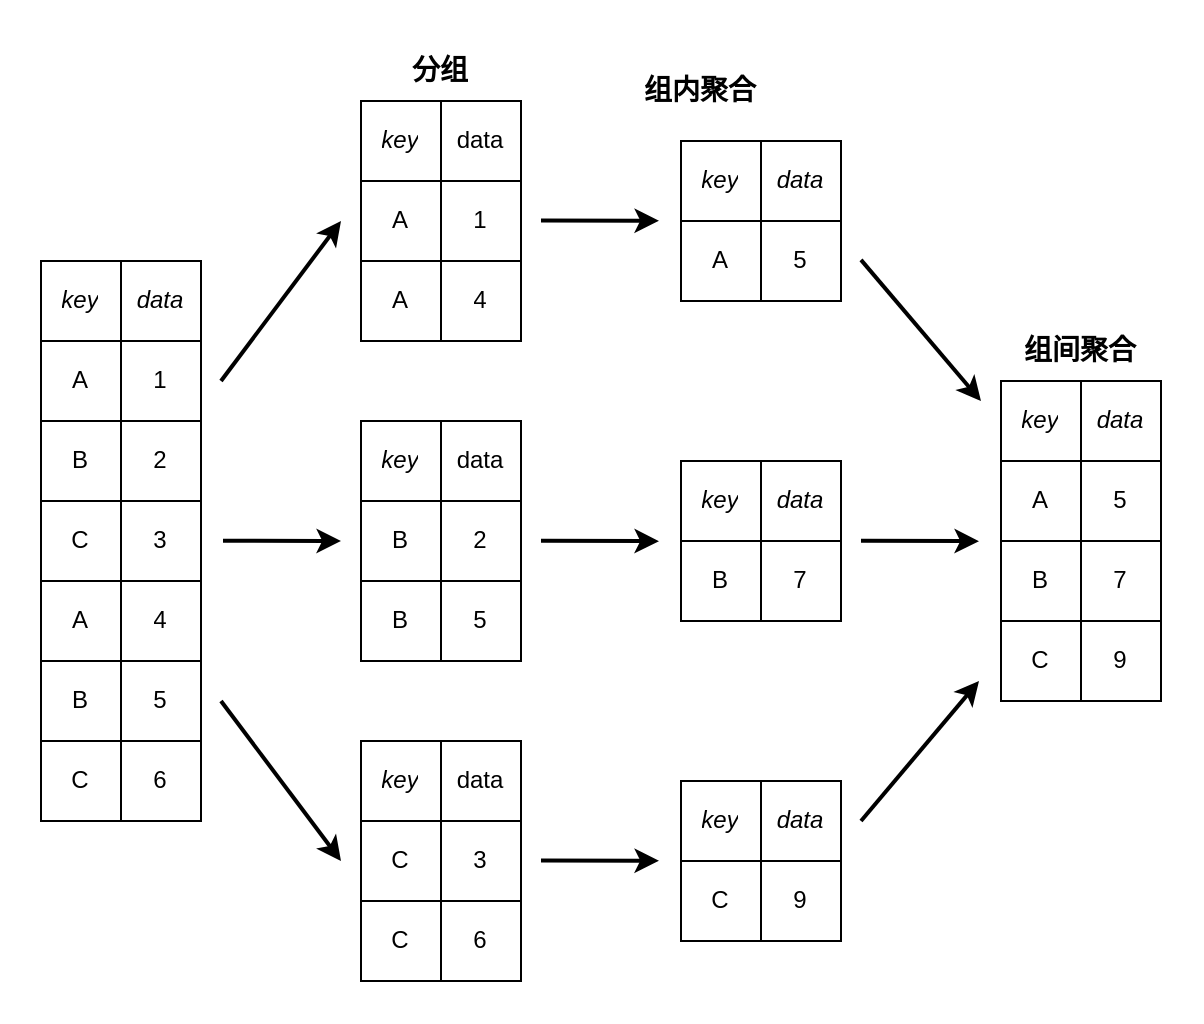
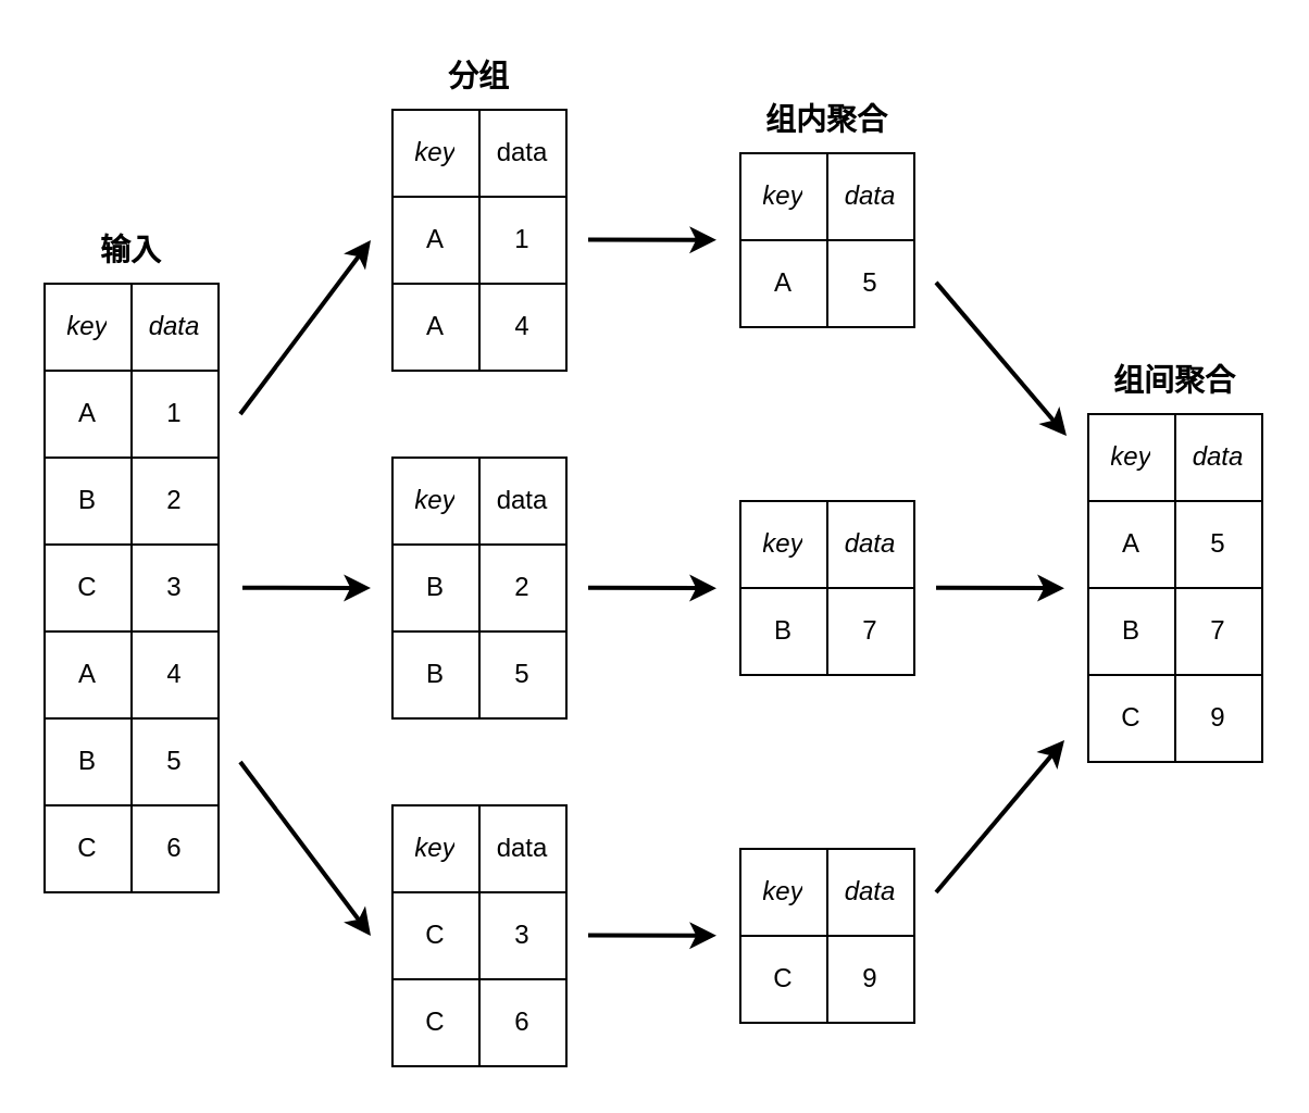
- <mxCell id="99" value="&lt;span style=&quot;font-size: 14px;&quot;&gt;&lt;b&gt;组内聚合&lt;/b&gt;&lt;/span&gt;" style="text;html=1;align=center;verticalAlign=middle;whiteSpace=wrap;rounded=0;" parent="1" vertex="1"><mxGeometry x="300" y="30" width="100" height="30" as="geometry" /></mxCell>
+ <mxCell id="99" value="&lt;span style=&quot;font-size: 14px;&quot;&gt;&lt;b&gt;组内聚合&lt;/b&gt;&lt;/span&gt;" style="text;html=1;align=center;verticalAlign=middle;whiteSpace=wrap;rounded=0;" parent="1" vertex="1"><mxGeometry x="330" y="40" width="100" height="30" as="geometry" /></mxCell>
+ <mxCell id="97" value="&lt;span style=&quot;font-size: 14px;&quot;&gt;&lt;b&gt;输入&lt;/b&gt;&lt;/span&gt;" style="text;html=1;align=center;verticalAlign=middle;whiteSpace=wrap;rounded=0;" parent="1" vertex="1"><mxGeometry x="20" y="100" width="80" height="30" as="geometry" /></mxCell>
